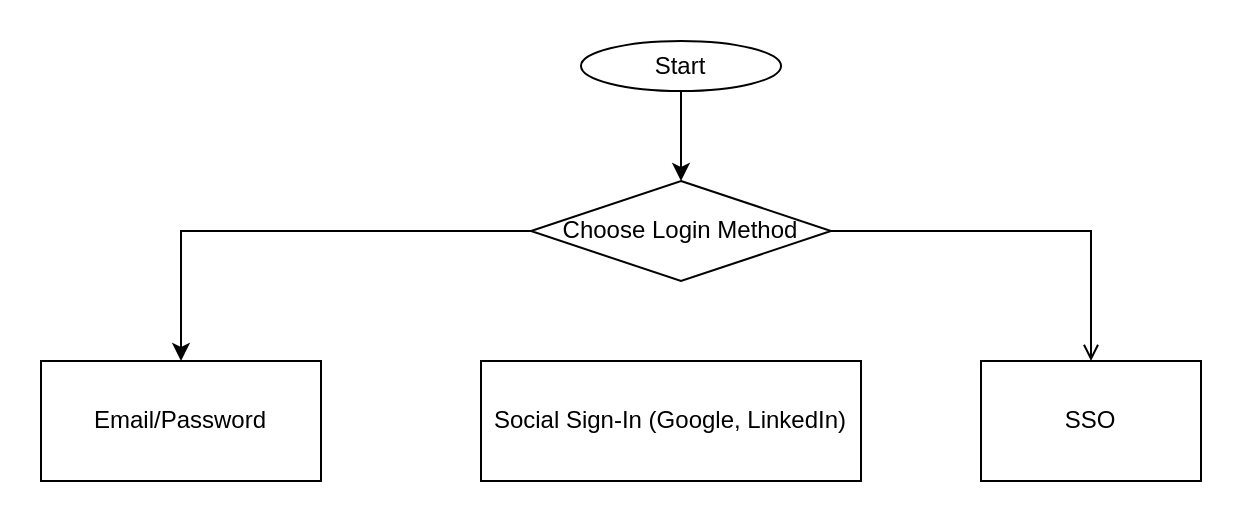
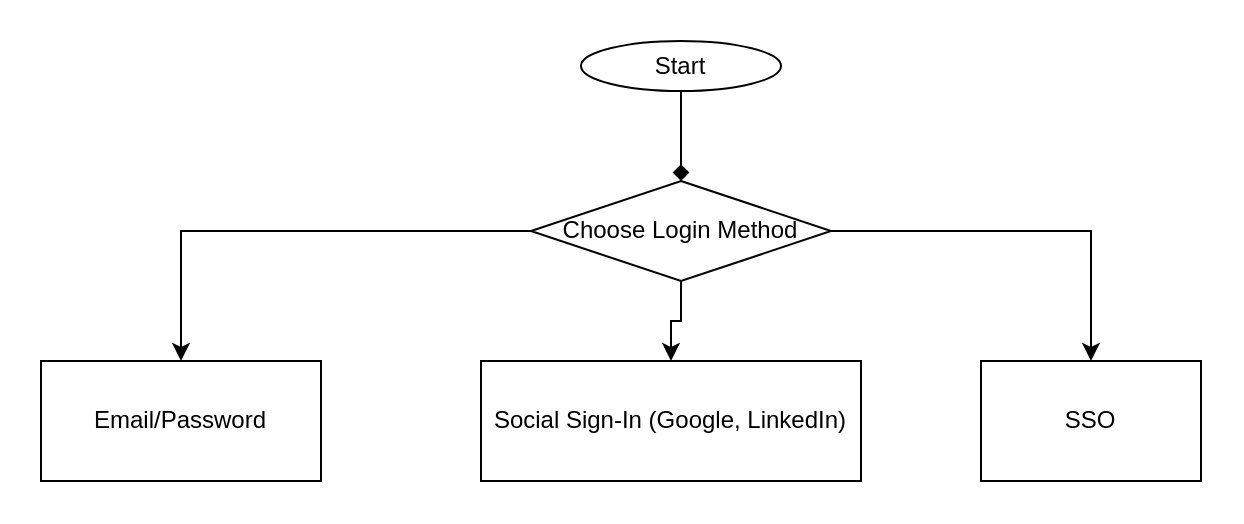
- <mxCell id="7" style="edgeStyle=orthogonalEdgeStyle;rounded=0;orthogonalLoop=1;jettySize=auto;html=1;exitX=0.5;exitY=1;" edge="1" parent="1" source="2" target="3"><mxGeometry relative="1" as="geometry" /></mxCell>
+ <mxCell id="7" style="edgeStyle=orthogonalEdgeStyle;rounded=0;orthogonalLoop=1;jettySize=auto;html=1;exitX=0.5;exitY=1;endArrow=diamond;" edge="1" parent="1" source="2" target="3"><mxGeometry relative="1" as="geometry" /></mxCell>
+ <mxCell id="9" style="edgeStyle=orthogonalEdgeStyle;rounded=0;orthogonalLoop=1;jettySize=auto;html=1;" edge="1" parent="1" source="3" target="5"><mxGeometry relative="1" as="geometry" /></mxCell>
- <mxCell id="10" style="edgeStyle=orthogonalEdgeStyle;rounded=0;orthogonalLoop=1;jettySize=auto;html=1;endArrow=open;" edge="1" parent="1" source="3" target="6"><mxGeometry relative="1" as="geometry" /></mxCell>
+ <mxCell id="10" style="edgeStyle=orthogonalEdgeStyle;rounded=0;orthogonalLoop=1;jettySize=auto;html=1;" edge="1" parent="1" source="3" target="6"><mxGeometry relative="1" as="geometry" /></mxCell>
